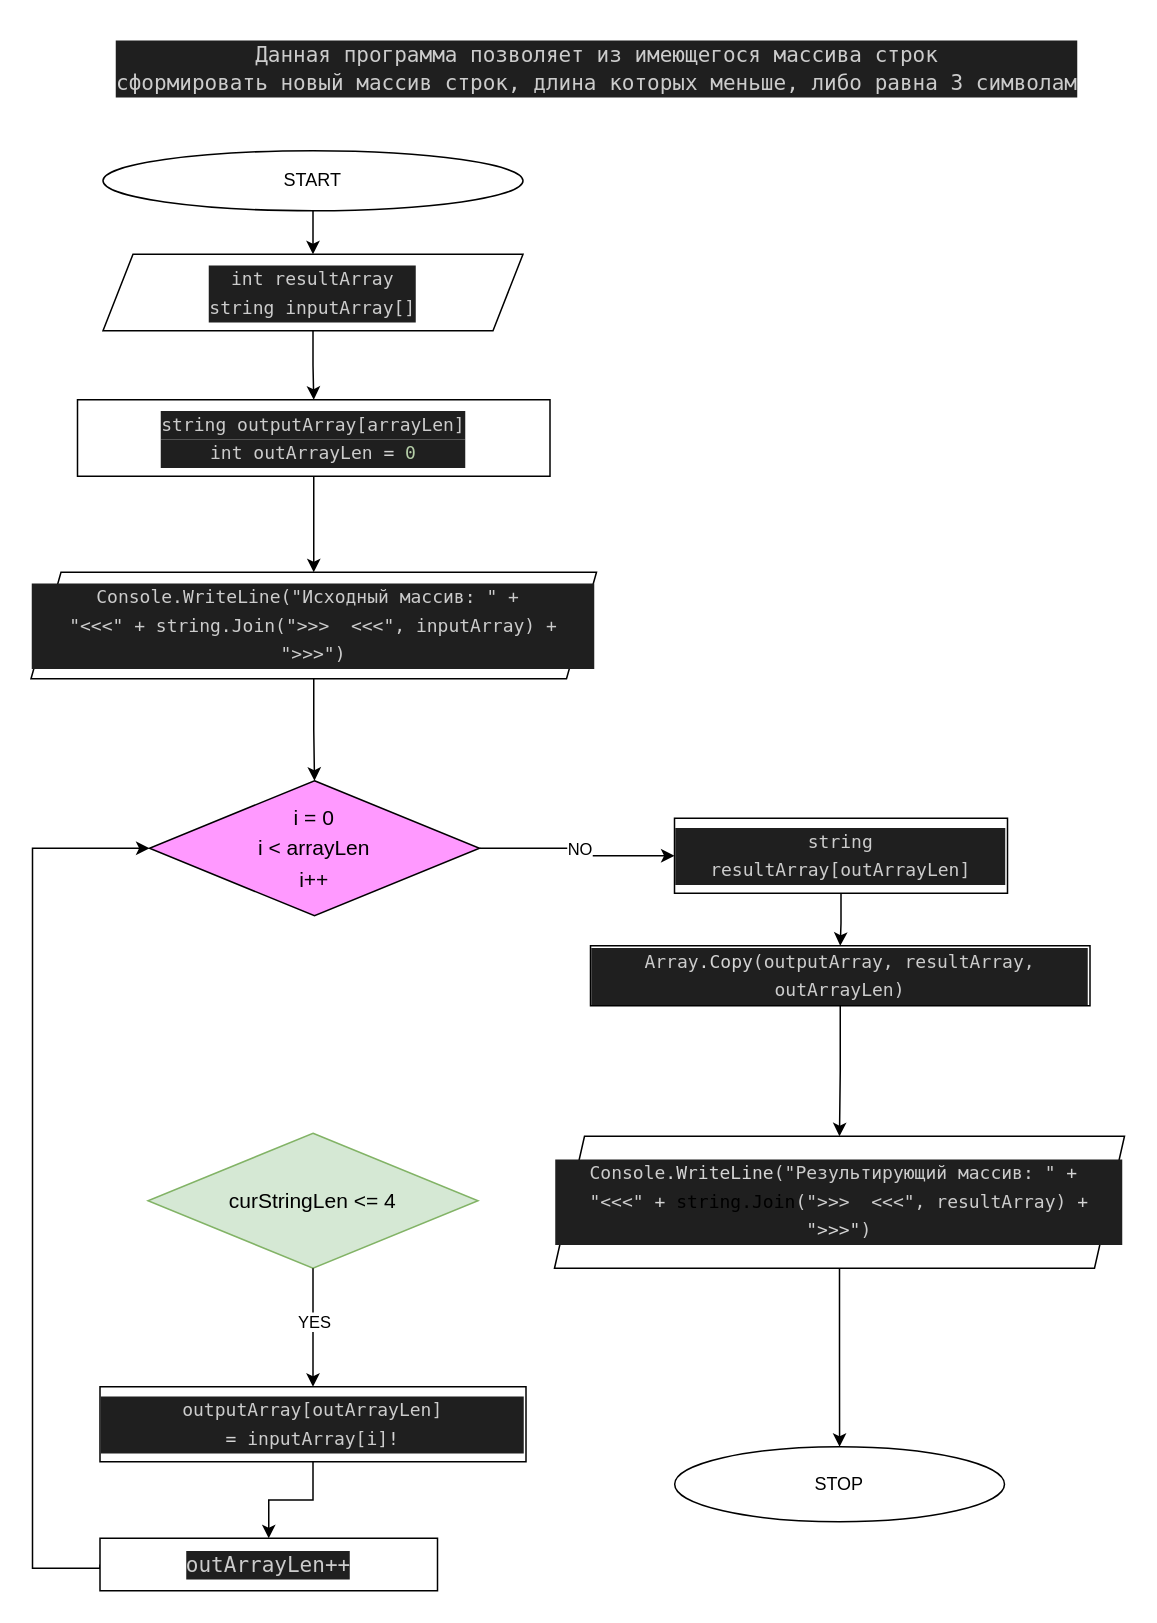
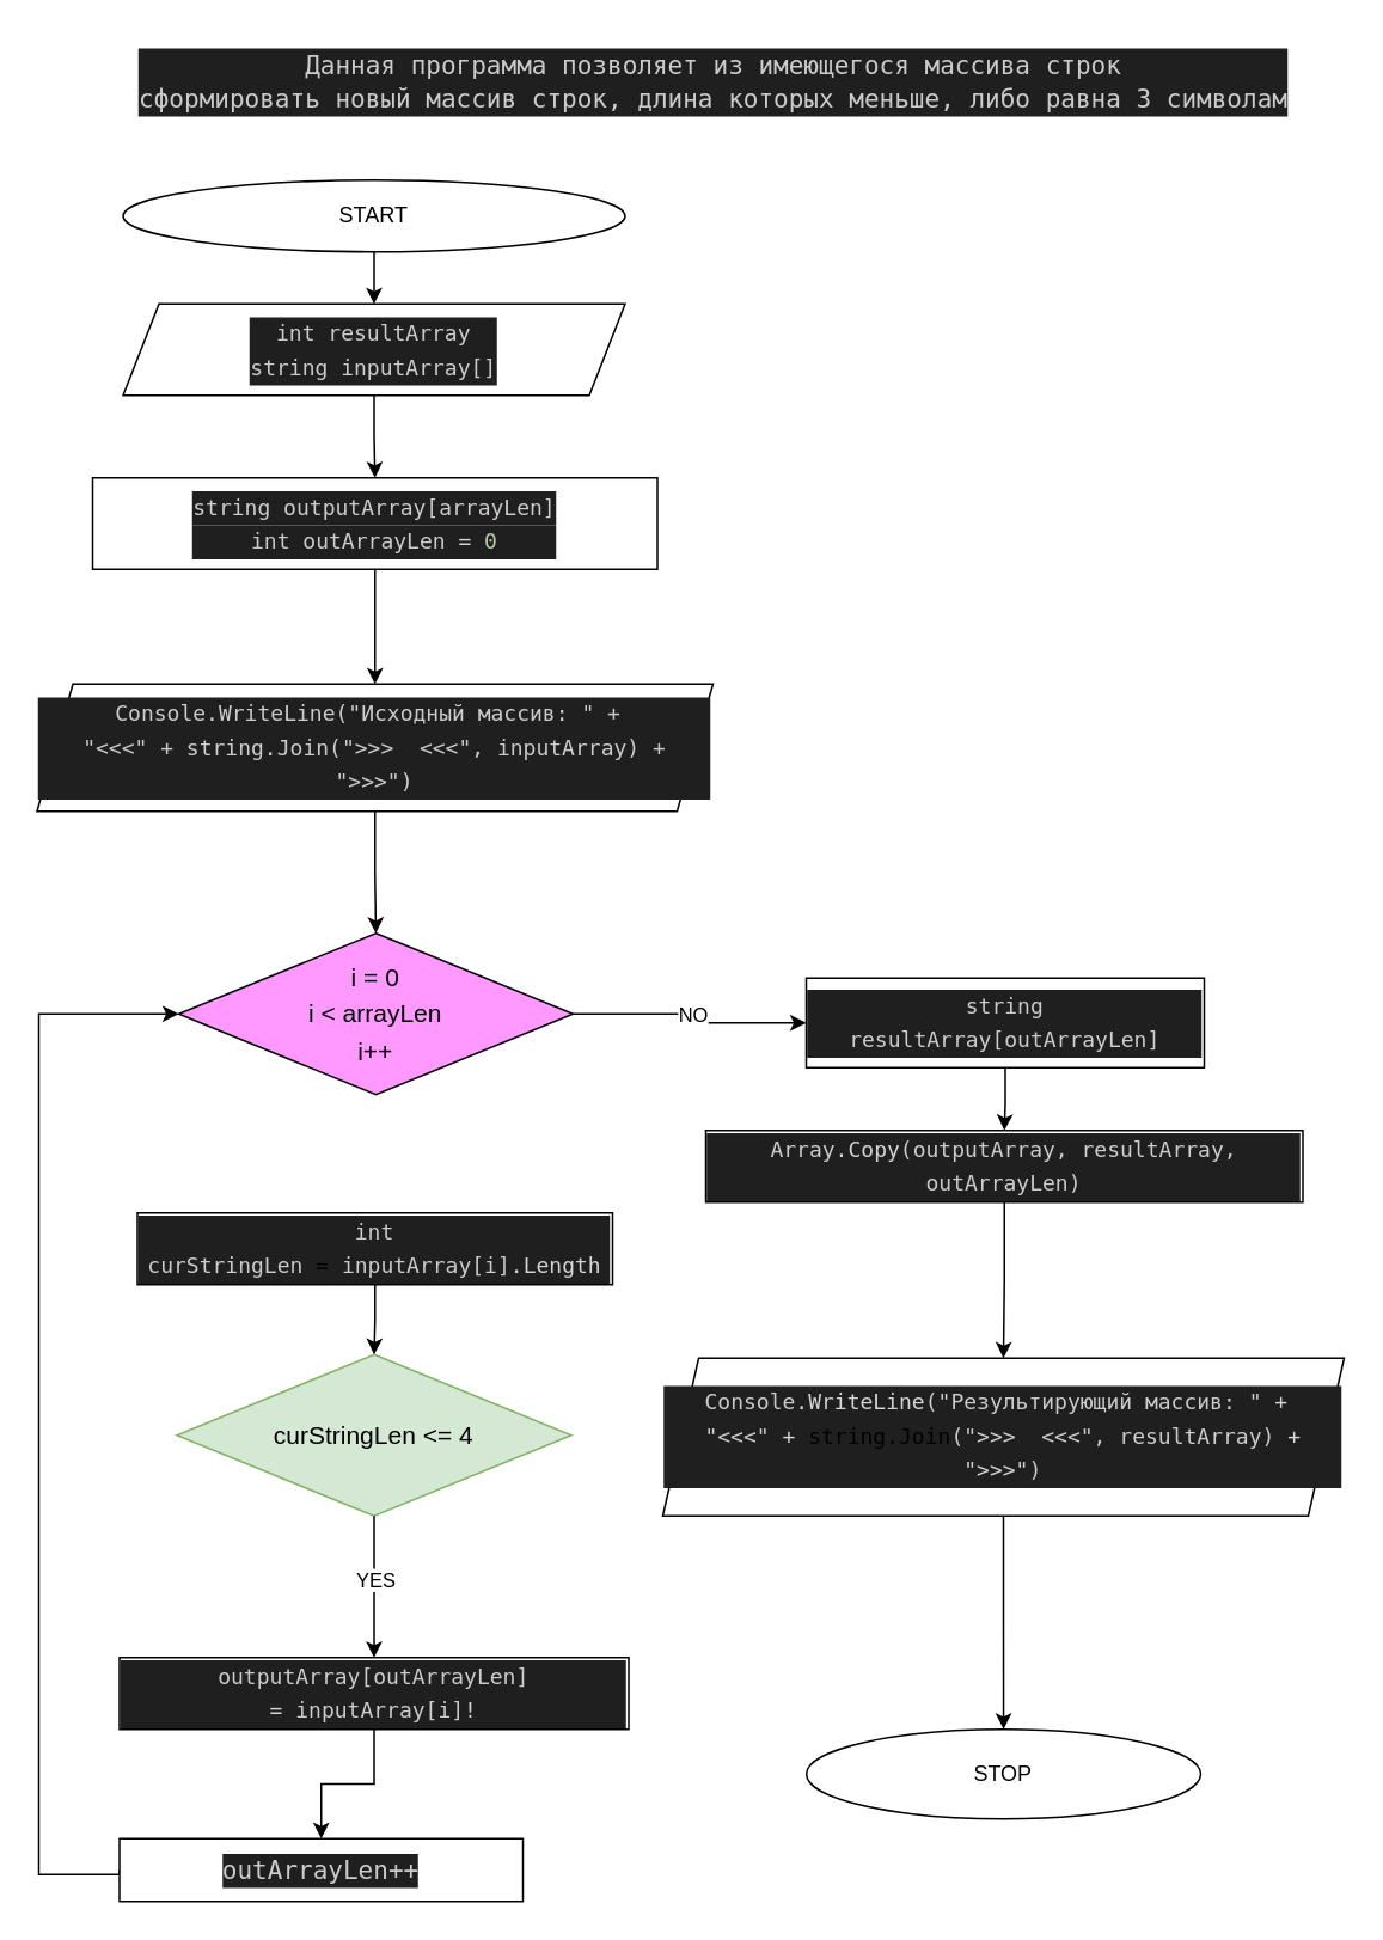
+ <mxCell id="27" value="&lt;div style=&quot;background-color: rgb(31, 31, 31); font-family: Consolas, monospace, Consolas, &amp;quot;Courier New&amp;quot;, monospace; line-height: 19px;&quot;&gt;&lt;div style=&quot;&quot;&gt;&lt;font style=&quot;font-size: 12px;&quot; color=&quot;#cccccc&quot;&gt;int curStringLen&amp;nbsp;&lt;/font&gt;=&lt;font style=&quot;font-size: 12px;&quot; color=&quot;#cccccc&quot;&gt;&amp;nbsp;inputArray[i]&lt;/font&gt;&lt;span style=&quot;color: rgb(212, 212, 212);&quot;&gt;.Length&lt;/span&gt;&lt;br&gt;&lt;/div&gt;&lt;/div&gt;" style="rounded=0;whiteSpace=wrap;html=1;align=center;" vertex="1" parent="1"><mxGeometry x="76" y="676" width="265" height="40" as="geometry" /></mxCell>
+ <mxCell id="26" style="edgeStyle=orthogonalEdgeStyle;rounded=0;orthogonalLoop=1;jettySize=auto;html=1;entryX=0.5;entryY=0;entryDx=0;entryDy=0;" edge="1" parent="1" source="27" target="10"><mxGeometry relative="1" as="geometry" /></mxCell>
- <mxCell id="12" value="&lt;div style=&quot;background-color: rgb(31, 31, 31); font-family: Consolas, monospace, Consolas, &amp;quot;Courier New&amp;quot;, monospace; line-height: 19px;&quot;&gt;&lt;div style=&quot;&quot;&gt;&lt;font style=&quot;font-size: 12px;&quot; color=&quot;#cccccc&quot;&gt;outputArray[outArrayLen] &lt;/font&gt;&lt;span style=&quot;color: rgb(212, 212, 212);&quot;&gt;=&lt;/span&gt;&lt;font style=&quot;font-size: 12px;&quot; color=&quot;#cccccc&quot;&gt;&amp;nbsp;inputArray[i]&lt;/font&gt;&lt;span style=&quot;color: rgb(212, 212, 212);&quot;&gt;!&lt;/span&gt;&lt;/div&gt;&lt;/div&gt;" style="rounded=0;whiteSpace=wrap;html=1;align=center;" parent="1" vertex="1"><mxGeometry x="66" y="924" width="284" height="50" as="geometry" /></mxCell>
+ <mxCell id="12" value="&lt;div style=&quot;background-color: rgb(31, 31, 31); font-family: Consolas, monospace, Consolas, &amp;quot;Courier New&amp;quot;, monospace; line-height: 19px;&quot;&gt;&lt;div style=&quot;&quot;&gt;&lt;font style=&quot;font-size: 12px;&quot; color=&quot;#cccccc&quot;&gt;outputArray[outArrayLen] &lt;/font&gt;&lt;span style=&quot;color: rgb(212, 212, 212);&quot;&gt;=&lt;/span&gt;&lt;font style=&quot;font-size: 12px;&quot; color=&quot;#cccccc&quot;&gt;&amp;nbsp;inputArray[i]&lt;/font&gt;&lt;span style=&quot;color: rgb(212, 212, 212);&quot;&gt;!&lt;/span&gt;&lt;/div&gt;&lt;/div&gt;" style="rounded=0;whiteSpace=wrap;html=1;align=center;" parent="1" vertex="1"><mxGeometry x="66" y="924" width="284" height="40" as="geometry" /></mxCell>
